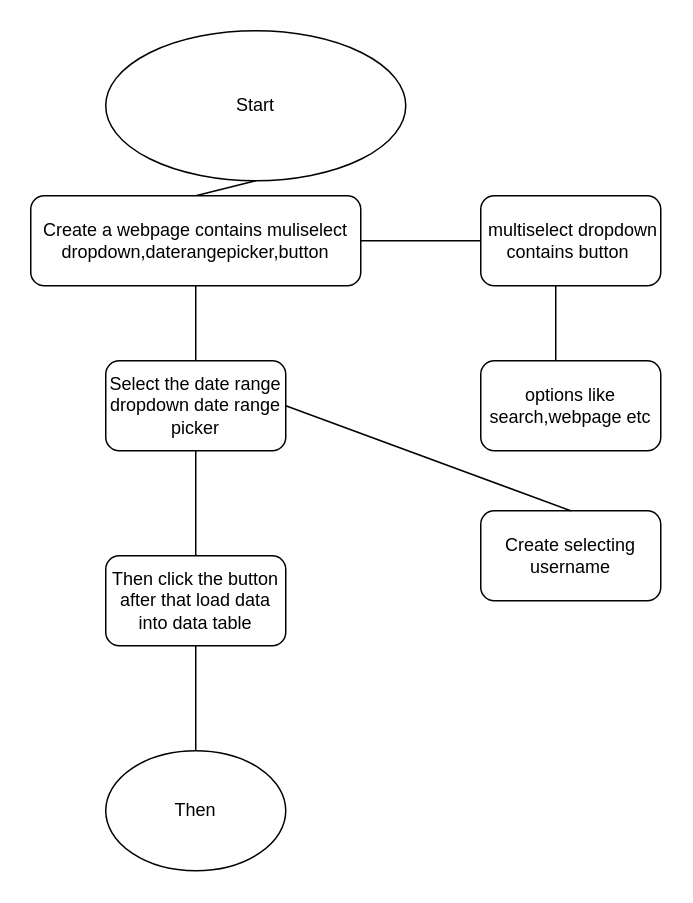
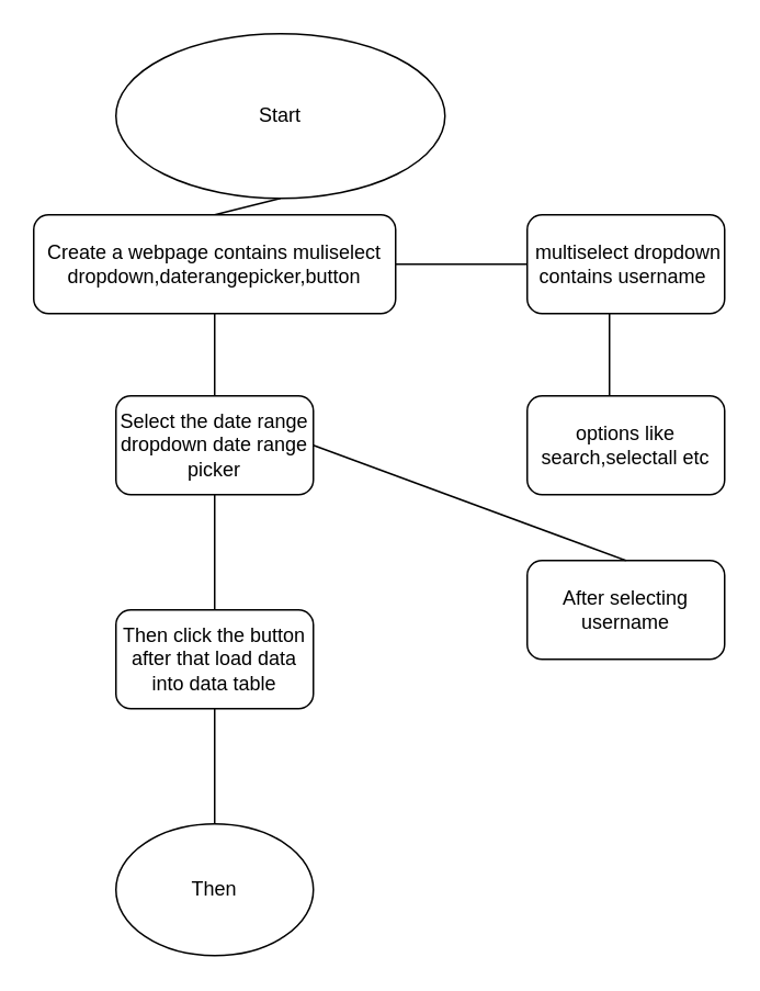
- <mxCell id="10" value="&amp;nbsp;multiselect dropdown contains button&amp;nbsp;" style="rounded=1;whiteSpace=wrap;html=1;" vertex="1" parent="1"><mxGeometry x="320" y="130" width="120" height="60" as="geometry" /></mxCell>
+ <mxCell id="10" value="&amp;nbsp;multiselect dropdown contains username&amp;nbsp;" style="rounded=1;whiteSpace=wrap;html=1;" vertex="1" parent="1"><mxGeometry x="320" y="130" width="120" height="60" as="geometry" /></mxCell>
- <mxCell id="11" value="options like search,webpage etc" style="rounded=1;whiteSpace=wrap;html=1;" vertex="1" parent="1"><mxGeometry x="320" y="240" width="120" height="60" as="geometry" /></mxCell>
+ <mxCell id="11" value="options like search,selectall etc" style="rounded=1;whiteSpace=wrap;html=1;" vertex="1" parent="1"><mxGeometry x="320" y="240" width="120" height="60" as="geometry" /></mxCell>
- <mxCell id="13" value="Create selecting username" style="rounded=1;whiteSpace=wrap;html=1;" vertex="1" parent="1"><mxGeometry x="320" y="340" width="120" height="60" as="geometry" /></mxCell>
+ <mxCell id="13" value="After selecting username" style="rounded=1;whiteSpace=wrap;html=1;" vertex="1" parent="1"><mxGeometry x="320" y="340" width="120" height="60" as="geometry" /></mxCell>
